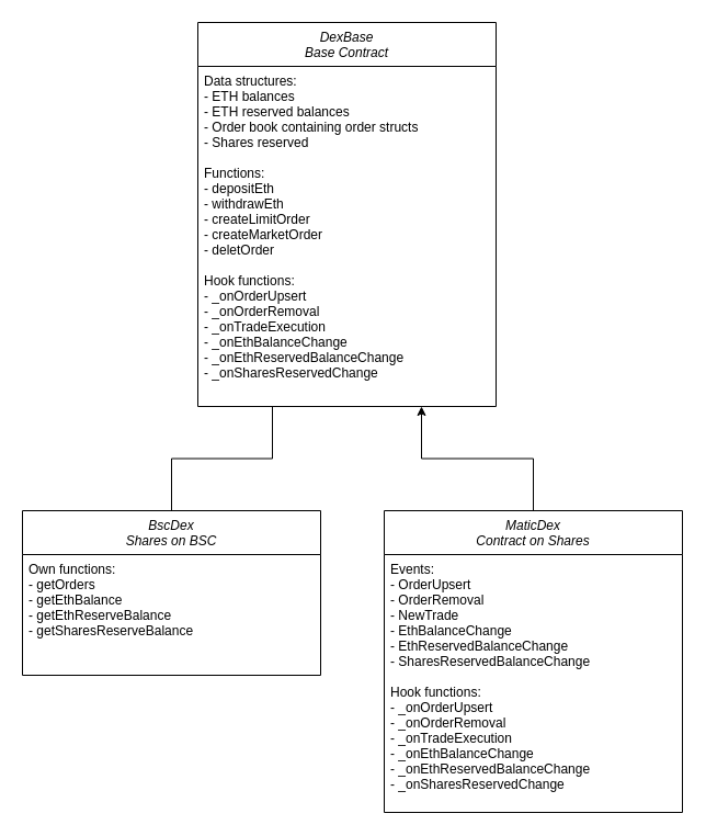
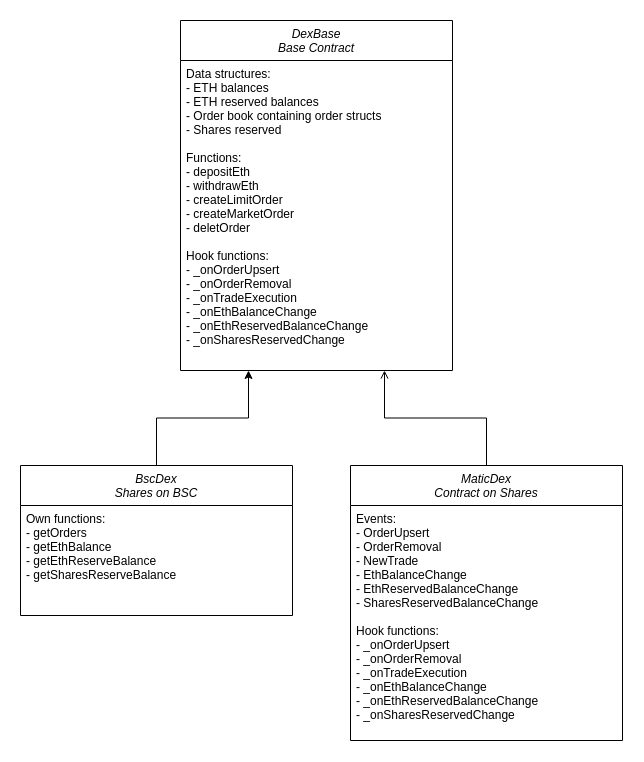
- <mxCell id="4" style="edgeStyle=orthogonalEdgeStyle;rounded=0;orthogonalLoop=1;jettySize=auto;html=1;entryX=0.25;entryY=1;entryDx=0;entryDy=0;endArrow=none;" parent="1" source="5" target="2" edge="1"><mxGeometry relative="1" as="geometry" /></mxCell>
+ <mxCell id="4" style="edgeStyle=orthogonalEdgeStyle;rounded=0;orthogonalLoop=1;jettySize=auto;html=1;entryX=0.25;entryY=1;entryDx=0;entryDy=0;" parent="1" source="5" target="2" edge="1"><mxGeometry relative="1" as="geometry" /></mxCell>
- <mxCell id="7" style="edgeStyle=orthogonalEdgeStyle;rounded=0;orthogonalLoop=1;jettySize=auto;html=1;entryX=0.75;entryY=1;entryDx=0;entryDy=0;" parent="1" source="8" target="2" edge="1"><mxGeometry relative="1" as="geometry" /></mxCell>
+ <mxCell id="7" style="edgeStyle=orthogonalEdgeStyle;rounded=0;orthogonalLoop=1;jettySize=auto;html=1;entryX=0.75;entryY=1;entryDx=0;entryDy=0;endArrow=open;" parent="1" source="8" target="2" edge="1"><mxGeometry relative="1" as="geometry" /></mxCell>
